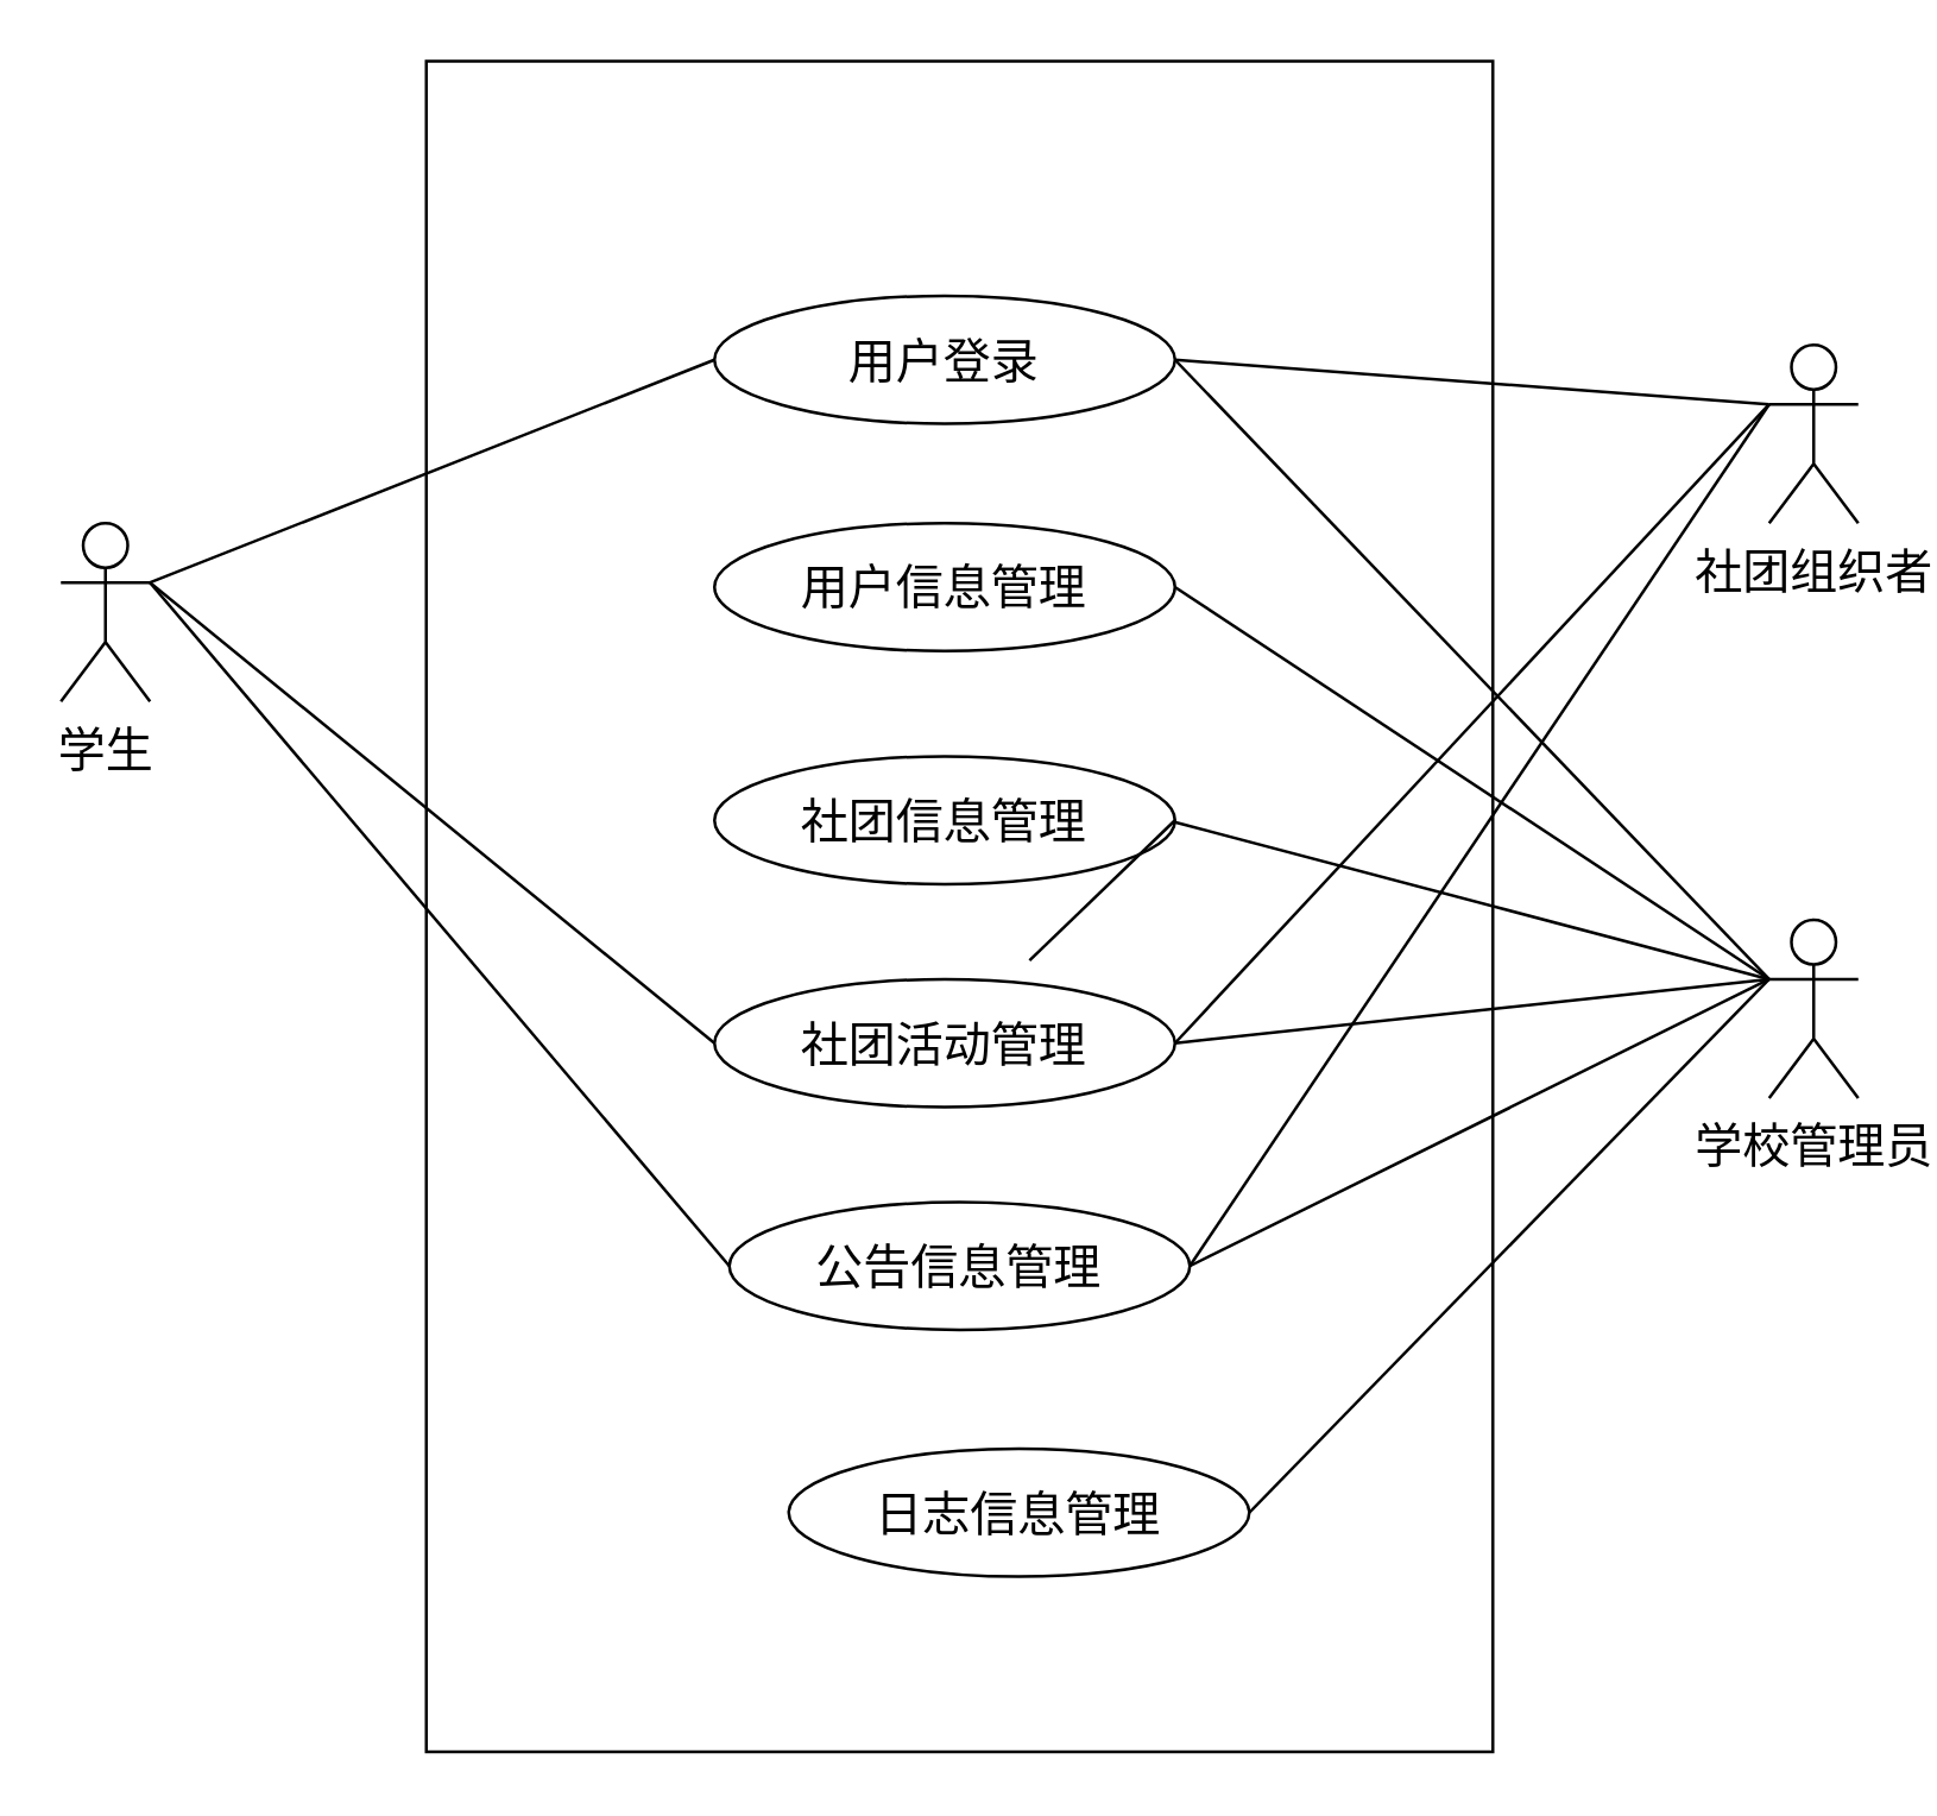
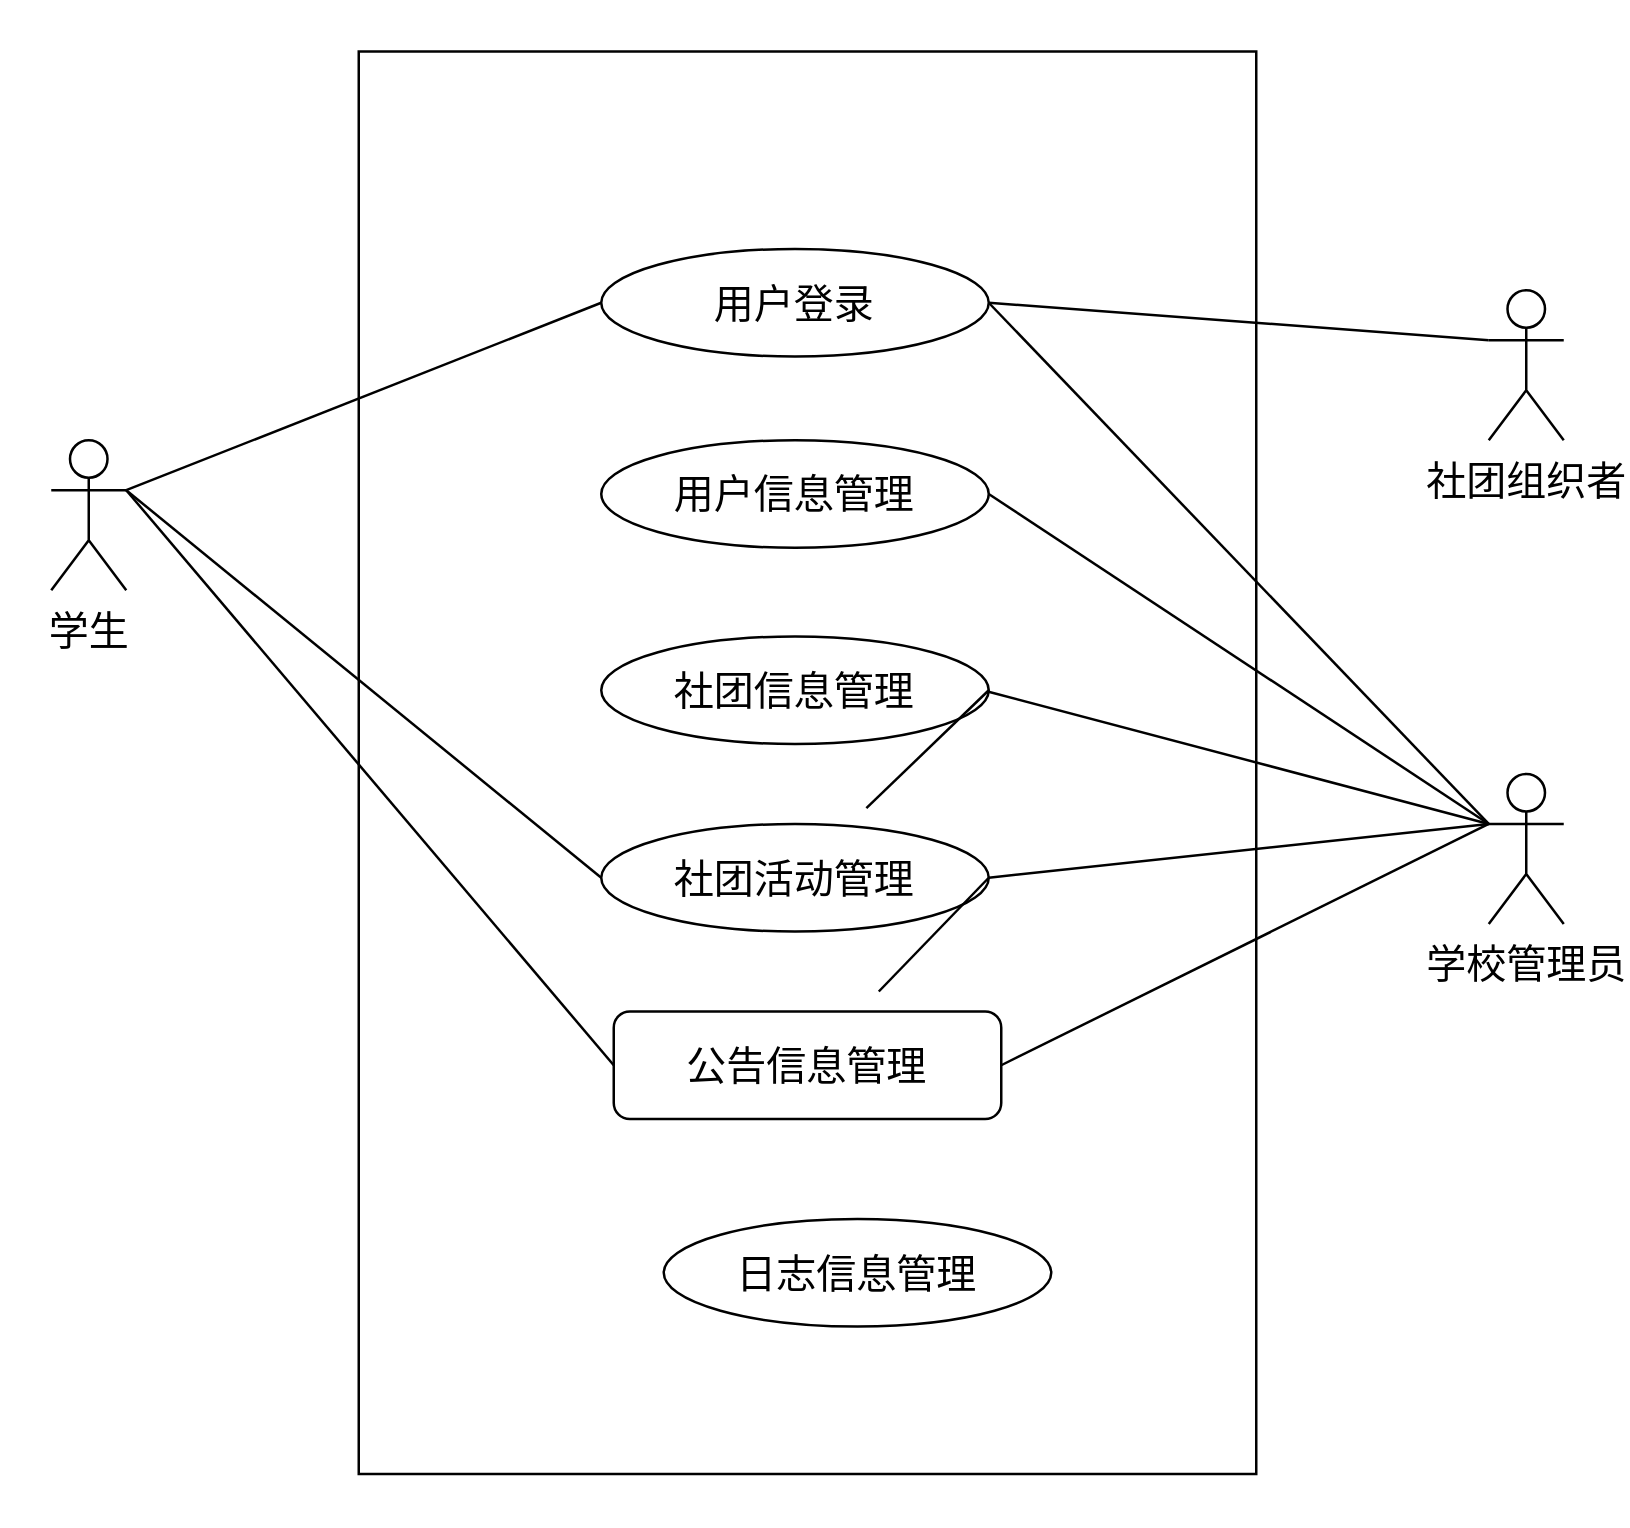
- <mxCell id="17" value="" style="endArrow=none;html=1;rounded=0;fontFamily=Architects Daughter;fontSource=https%3A%2F%2Ffonts.googleapis.com%2Fcss%3Ffamily%3DArchitects%2BDaughter;fontSize=16;startSize=14;endSize=14;sourcePerimeterSpacing=8;targetPerimeterSpacing=8;curved=1;entryX=0;entryY=0.333;entryDx=0;entryDy=0;entryPerimeter=0;exitX=1;exitY=0.5;exitDx=0;exitDy=0;" parent="1" source="8" target="2" edge="1"><mxGeometry width="50" height="50" relative="1" as="geometry"><mxPoint x="396" y="359" as="sourcePoint" /><mxPoint x="481" y="146" as="targetPoint" /></mxGeometry></mxCell>
+ <mxCell id="17" value="" style="endArrow=none;html=1;rounded=0;fontFamily=Architects Daughter;fontSource=https%3A%2F%2Ffonts.googleapis.com%2Fcss%3Ffamily%3DArchitects%2BDaughter;fontSize=16;startSize=14;endSize=14;sourcePerimeterSpacing=8;targetPerimeterSpacing=8;curved=1;exitX=1;exitY=0.5;exitDx=0;exitDy=0;" parent="1" source="8" target="9" edge="1"><mxGeometry width="50" height="50" relative="1" as="geometry"><mxPoint x="396" y="359" as="sourcePoint" /><mxPoint x="481" y="146" as="targetPoint" /></mxGeometry></mxCell>
- <mxCell id="20" value="" style="endArrow=none;html=1;rounded=0;entryX=0;entryY=0.333;entryDx=0;entryDy=0;entryPerimeter=0;exitX=1;exitY=0.5;exitDx=0;exitDy=0;" edge="1" parent="1" source="9" target="2"><mxGeometry width="50" height="50" relative="1" as="geometry"><mxPoint x="562" y="318" as="sourcePoint" /><mxPoint x="612" y="268" as="targetPoint" /></mxGeometry></mxCell>
- <mxCell id="24" value="" style="endArrow=none;html=1;rounded=0;fontFamily=Architects Daughter;fontSource=https%3A%2F%2Ffonts.googleapis.com%2Fcss%3Ffamily%3DArchitects%2BDaughter;fontSize=16;startSize=14;endSize=14;sourcePerimeterSpacing=8;targetPerimeterSpacing=8;curved=1;entryX=0;entryY=0.333;entryDx=0;entryDy=0;entryPerimeter=0;exitX=1;exitY=0.5;exitDx=0;exitDy=0;" edge="1" parent="1" source="23" target="3"><mxGeometry width="50" height="50" relative="1" as="geometry"><mxPoint x="548" y="571" as="sourcePoint" /><mxPoint x="743" y="474" as="targetPoint" /></mxGeometry></mxCell>
- <mxCell id="9" value="&lt;font style=&quot;font-size: 16px;&quot;&gt;公告信息管理&lt;/font&gt;" style="ellipse;whiteSpace=wrap;html=1;fontFamily=Architects Daughter;fontSource=https%3A%2F%2Ffonts.googleapis.com%2Fcss%3Ffamily%3DArchitects%2BDaughter;" parent="1" vertex="1"><mxGeometry x="245" y="404" width="155" height="43" as="geometry" /></mxCell>
+ <mxCell id="9" value="&lt;font style=&quot;font-size: 16px;&quot;&gt;公告信息管理&lt;/font&gt;" style="whiteSpace=wrap;html=1;fontFamily=Architects Daughter;fontSource=https%3A%2F%2Ffonts.googleapis.com%2Fcss%3Ffamily%3DArchitects%2BDaughter;rounded=1;" parent="1" vertex="1"><mxGeometry x="245" y="404" width="155" height="43" as="geometry" /></mxCell>
